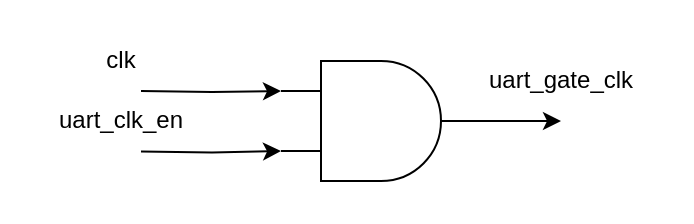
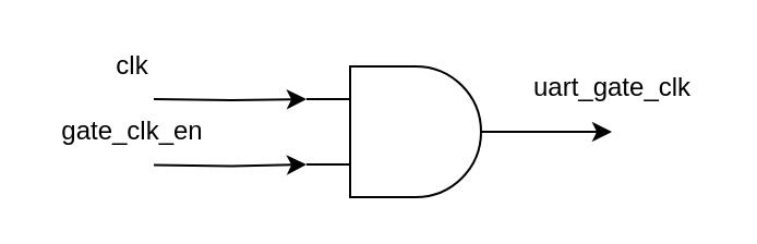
- <mxCell id="7" value="uart_clk_en" style="text;html=1;align=center;verticalAlign=middle;resizable=0;points=[];autosize=1;" vertex="1" parent="1"><mxGeometry x="20" y="50" width="80" height="20" as="geometry" /></mxCell>
+ <mxCell id="7" value="gate_clk_en" style="text;html=1;align=center;verticalAlign=middle;resizable=0;points=[];autosize=1;" vertex="1" parent="1"><mxGeometry x="20" y="50" width="80" height="20" as="geometry" /></mxCell>
